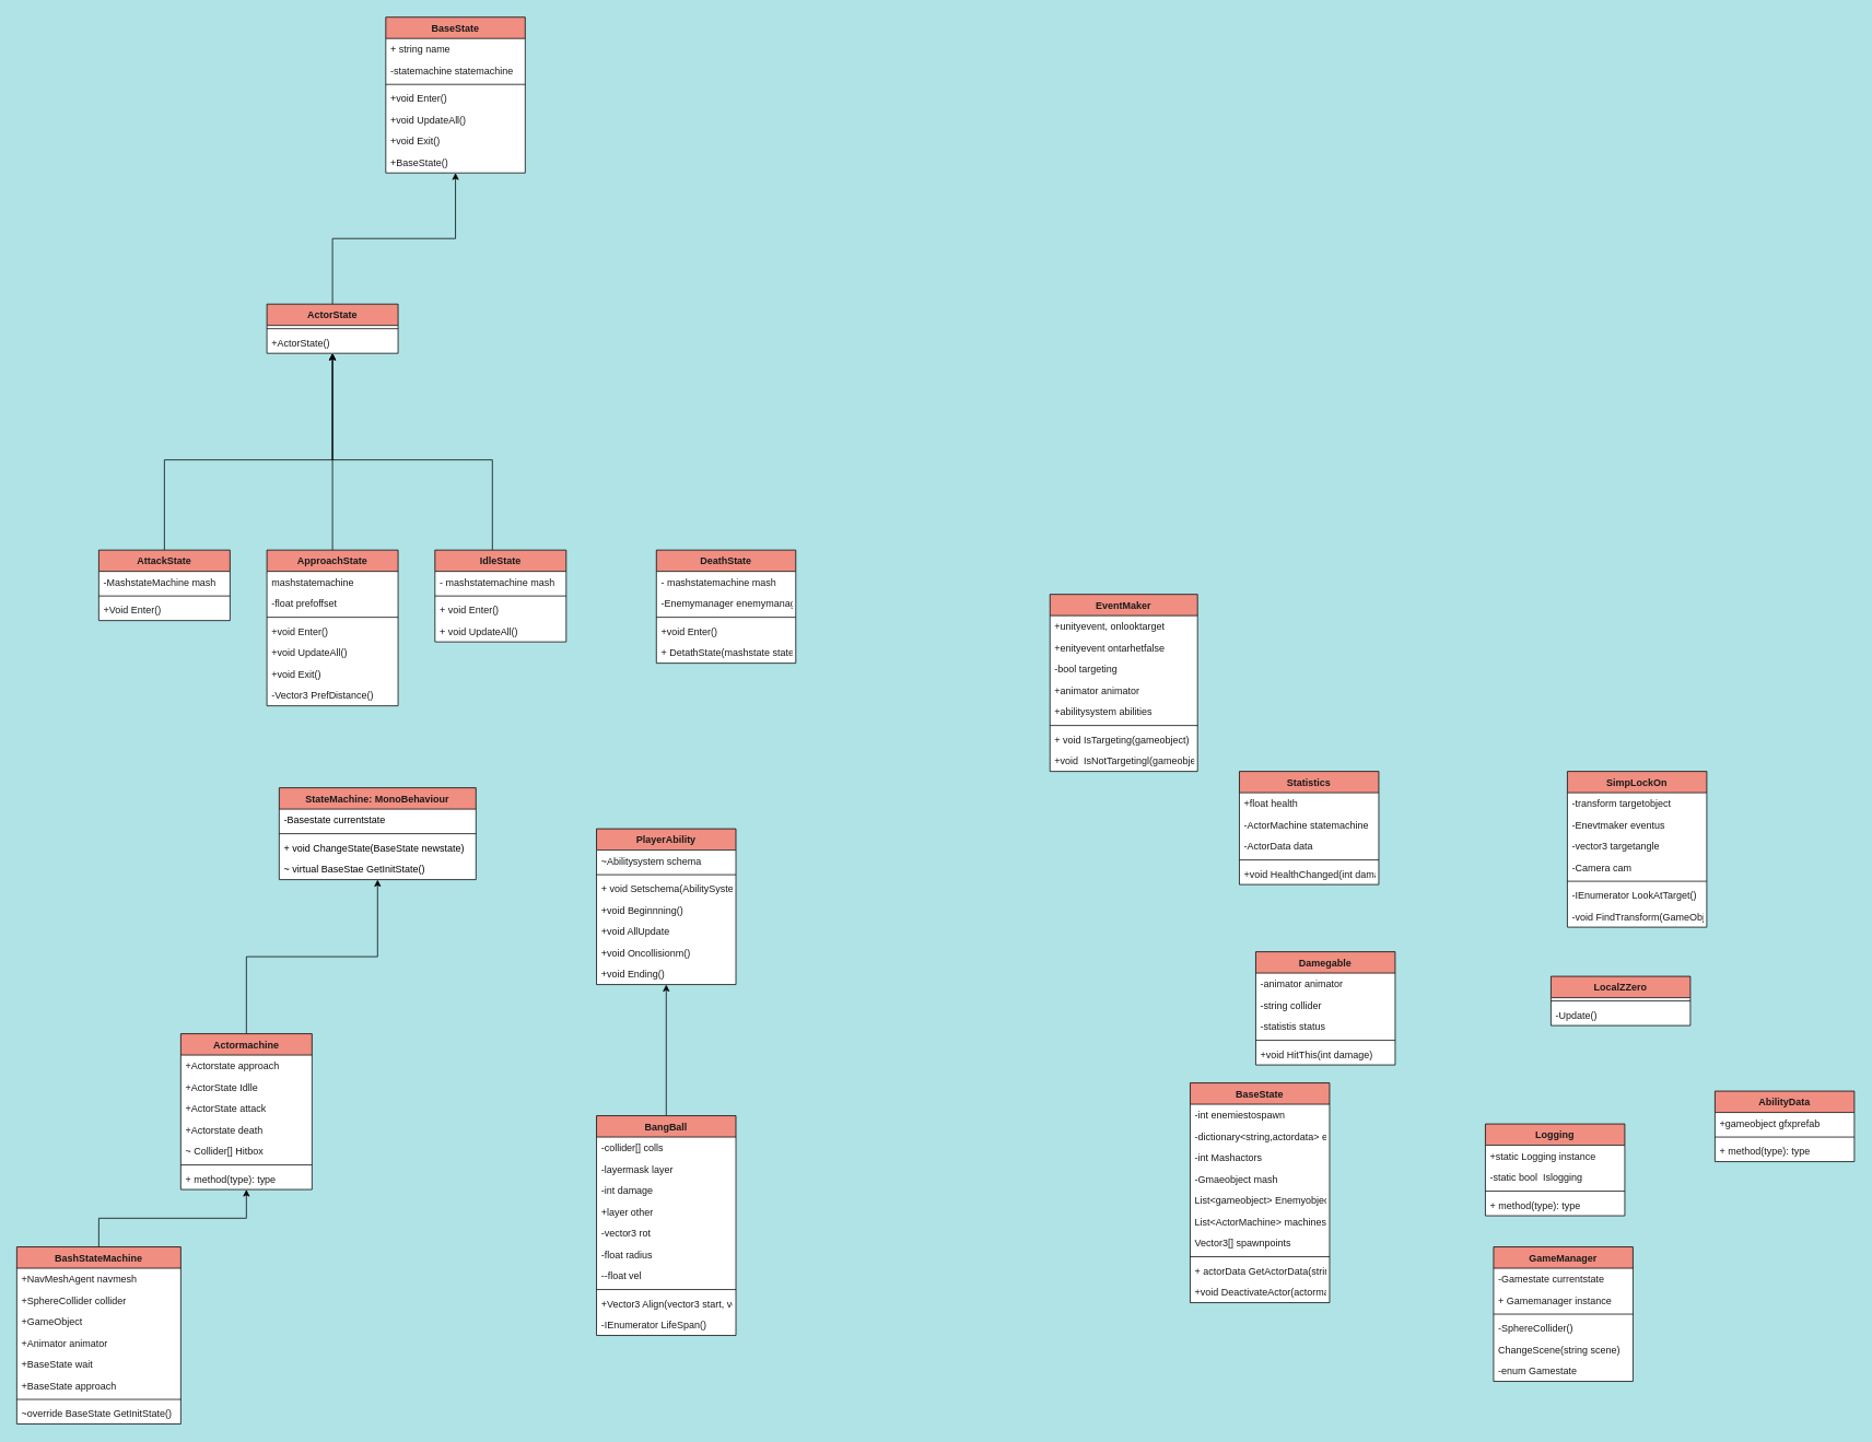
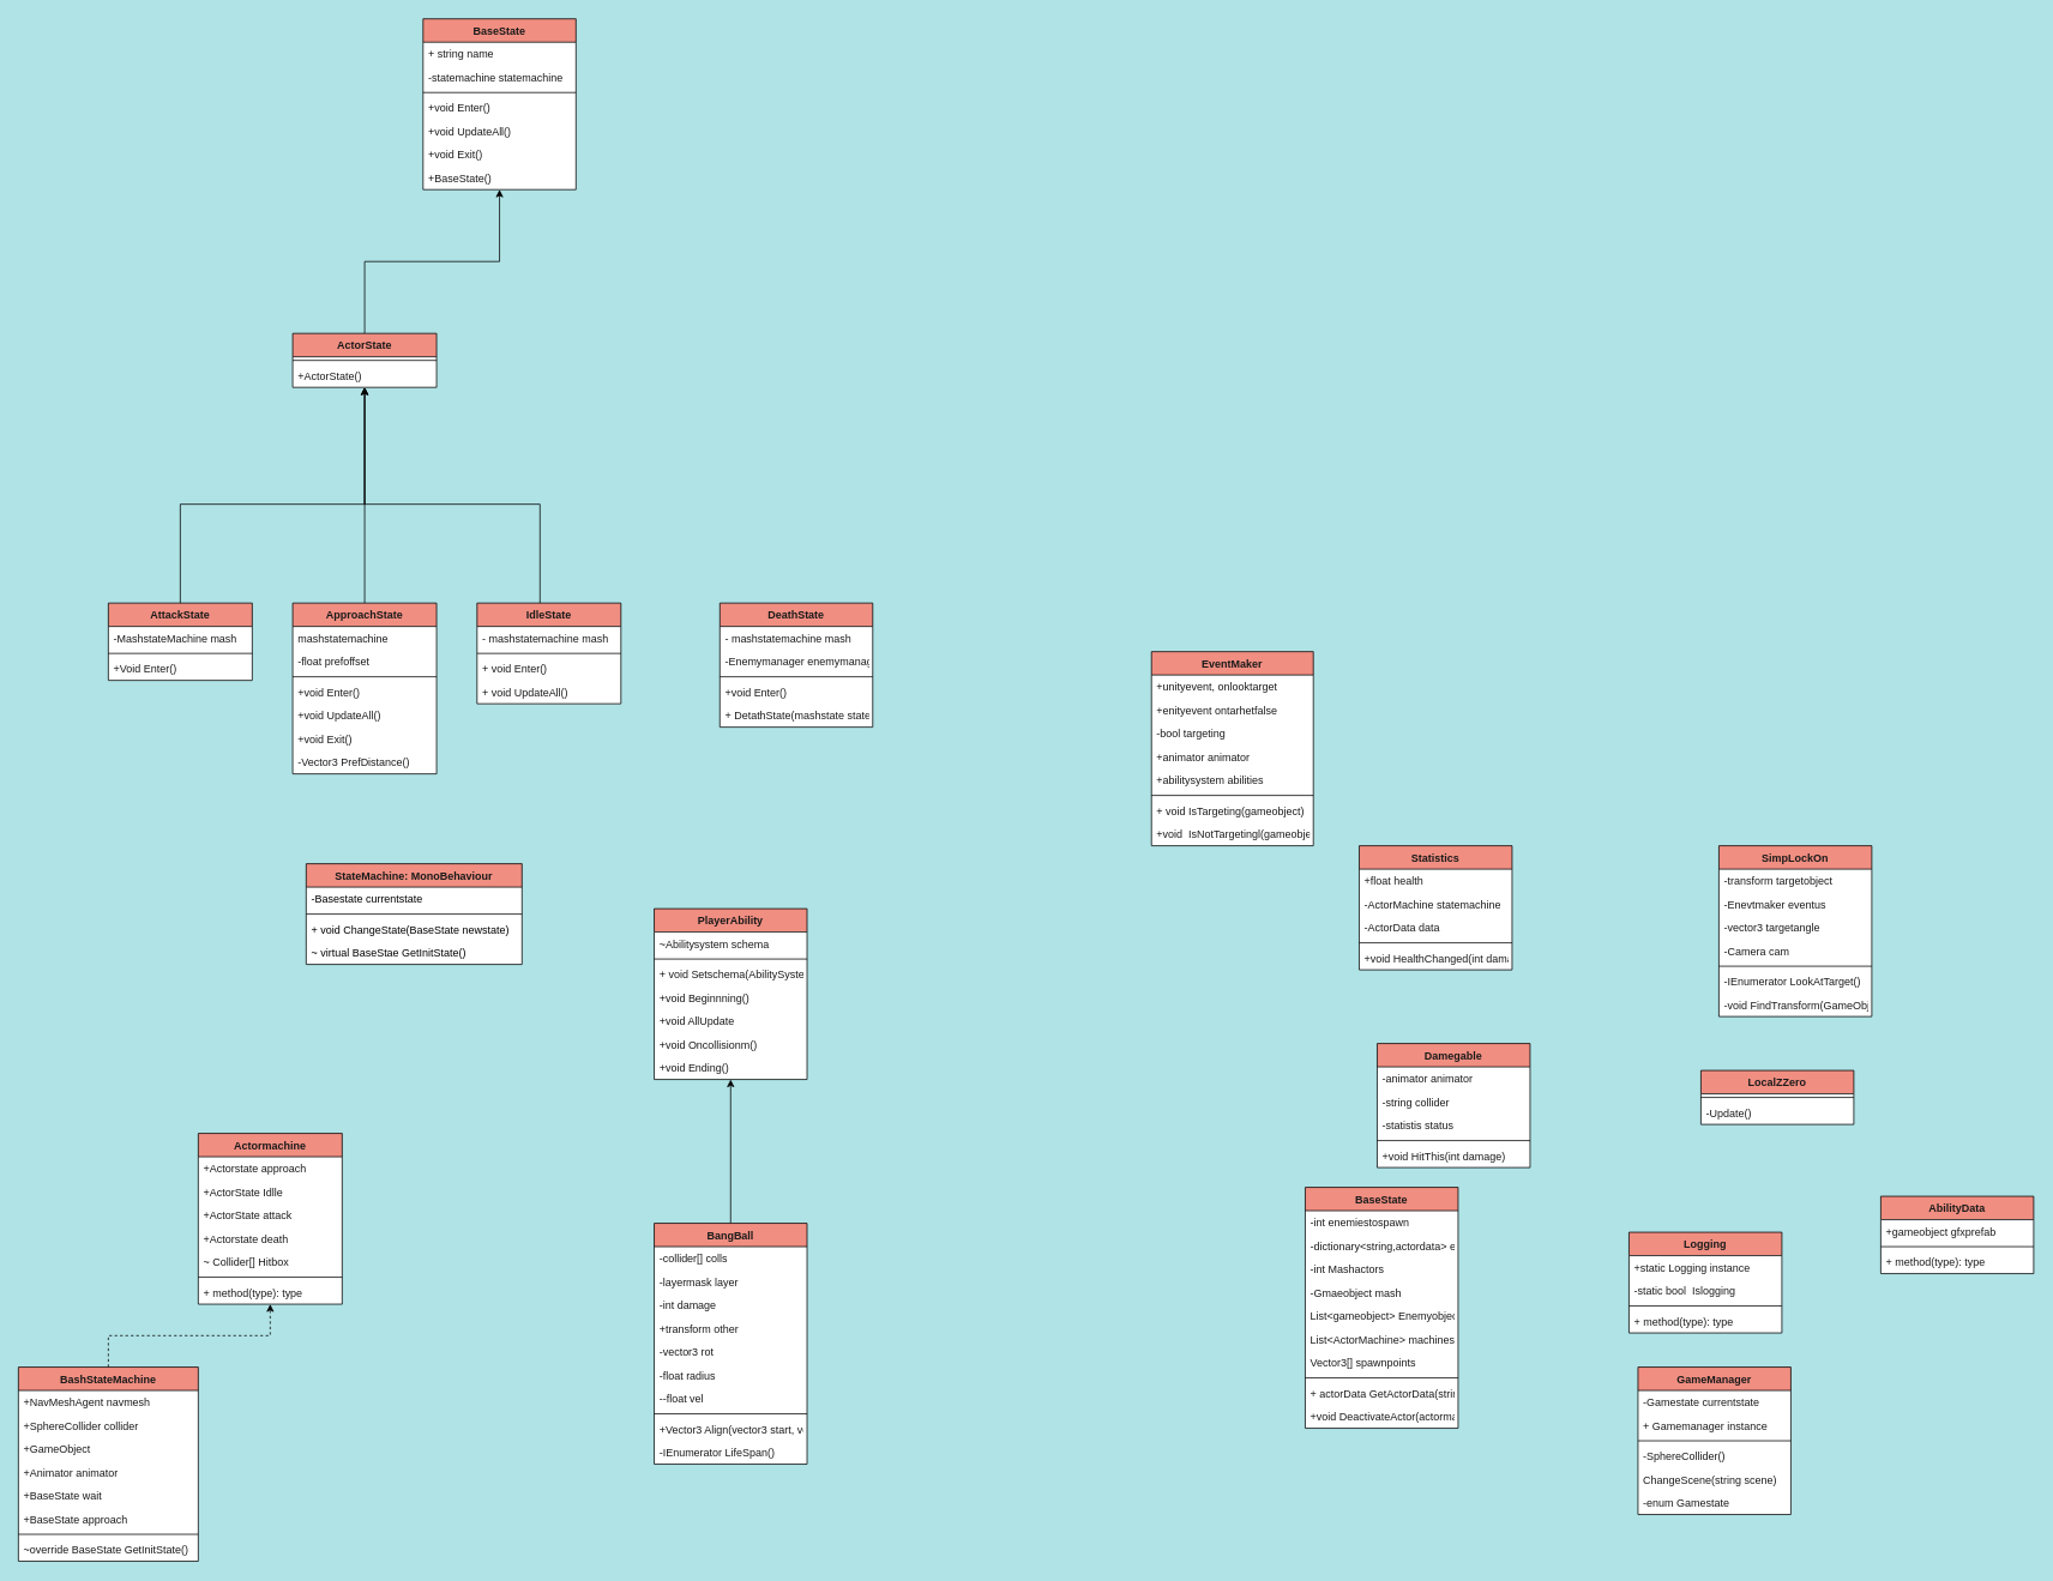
- <mxCell id="64" style="edgeStyle=orthogonalEdgeStyle;rounded=0;orthogonalLoop=1;jettySize=auto;html=1;fontFamily=Helvetica;fontSize=12;fontColor=#1A1A1A;startSize=26;" edge="1" parent="1" source="65" target="59"><mxGeometry relative="1" as="geometry" /></mxCell>
- <mxCell id="86" value="+layer other" style="text;strokeColor=none;fillColor=none;align=left;verticalAlign=top;spacingLeft=4;spacingRight=4;overflow=hidden;rotatable=0;points=[[0,0.5],[1,0.5]];portConstraint=eastwest;fontSize=12;fontFamily=Helvetica;fontColor=#1A1A1A;" vertex="1" parent="82"><mxGeometry y="104" width="170" height="26" as="geometry" /></mxCell>
+ <mxCell id="86" value="+transform other" style="text;strokeColor=none;fillColor=none;align=left;verticalAlign=top;spacingLeft=4;spacingRight=4;overflow=hidden;rotatable=0;points=[[0,0.5],[1,0.5]];portConstraint=eastwest;fontSize=12;fontFamily=Helvetica;fontColor=#1A1A1A;" vertex="1" parent="82"><mxGeometry y="104" width="170" height="26" as="geometry" /></mxCell>
- <mxCell id="49" style="edgeStyle=orthogonalEdgeStyle;rounded=0;orthogonalLoop=1;jettySize=auto;html=1;fontFamily=Helvetica;fontSize=12;fontColor=#1A1A1A;startSize=26;" edge="1" parent="1" source="50" target="65"><mxGeometry relative="1" as="geometry" /></mxCell>
+ <mxCell id="49" style="edgeStyle=orthogonalEdgeStyle;rounded=0;orthogonalLoop=1;jettySize=auto;html=1;fontFamily=Helvetica;fontSize=12;fontColor=#1A1A1A;startSize=26;dashed=1;" edge="1" parent="1" source="50" target="65"><mxGeometry relative="1" as="geometry" /></mxCell>
